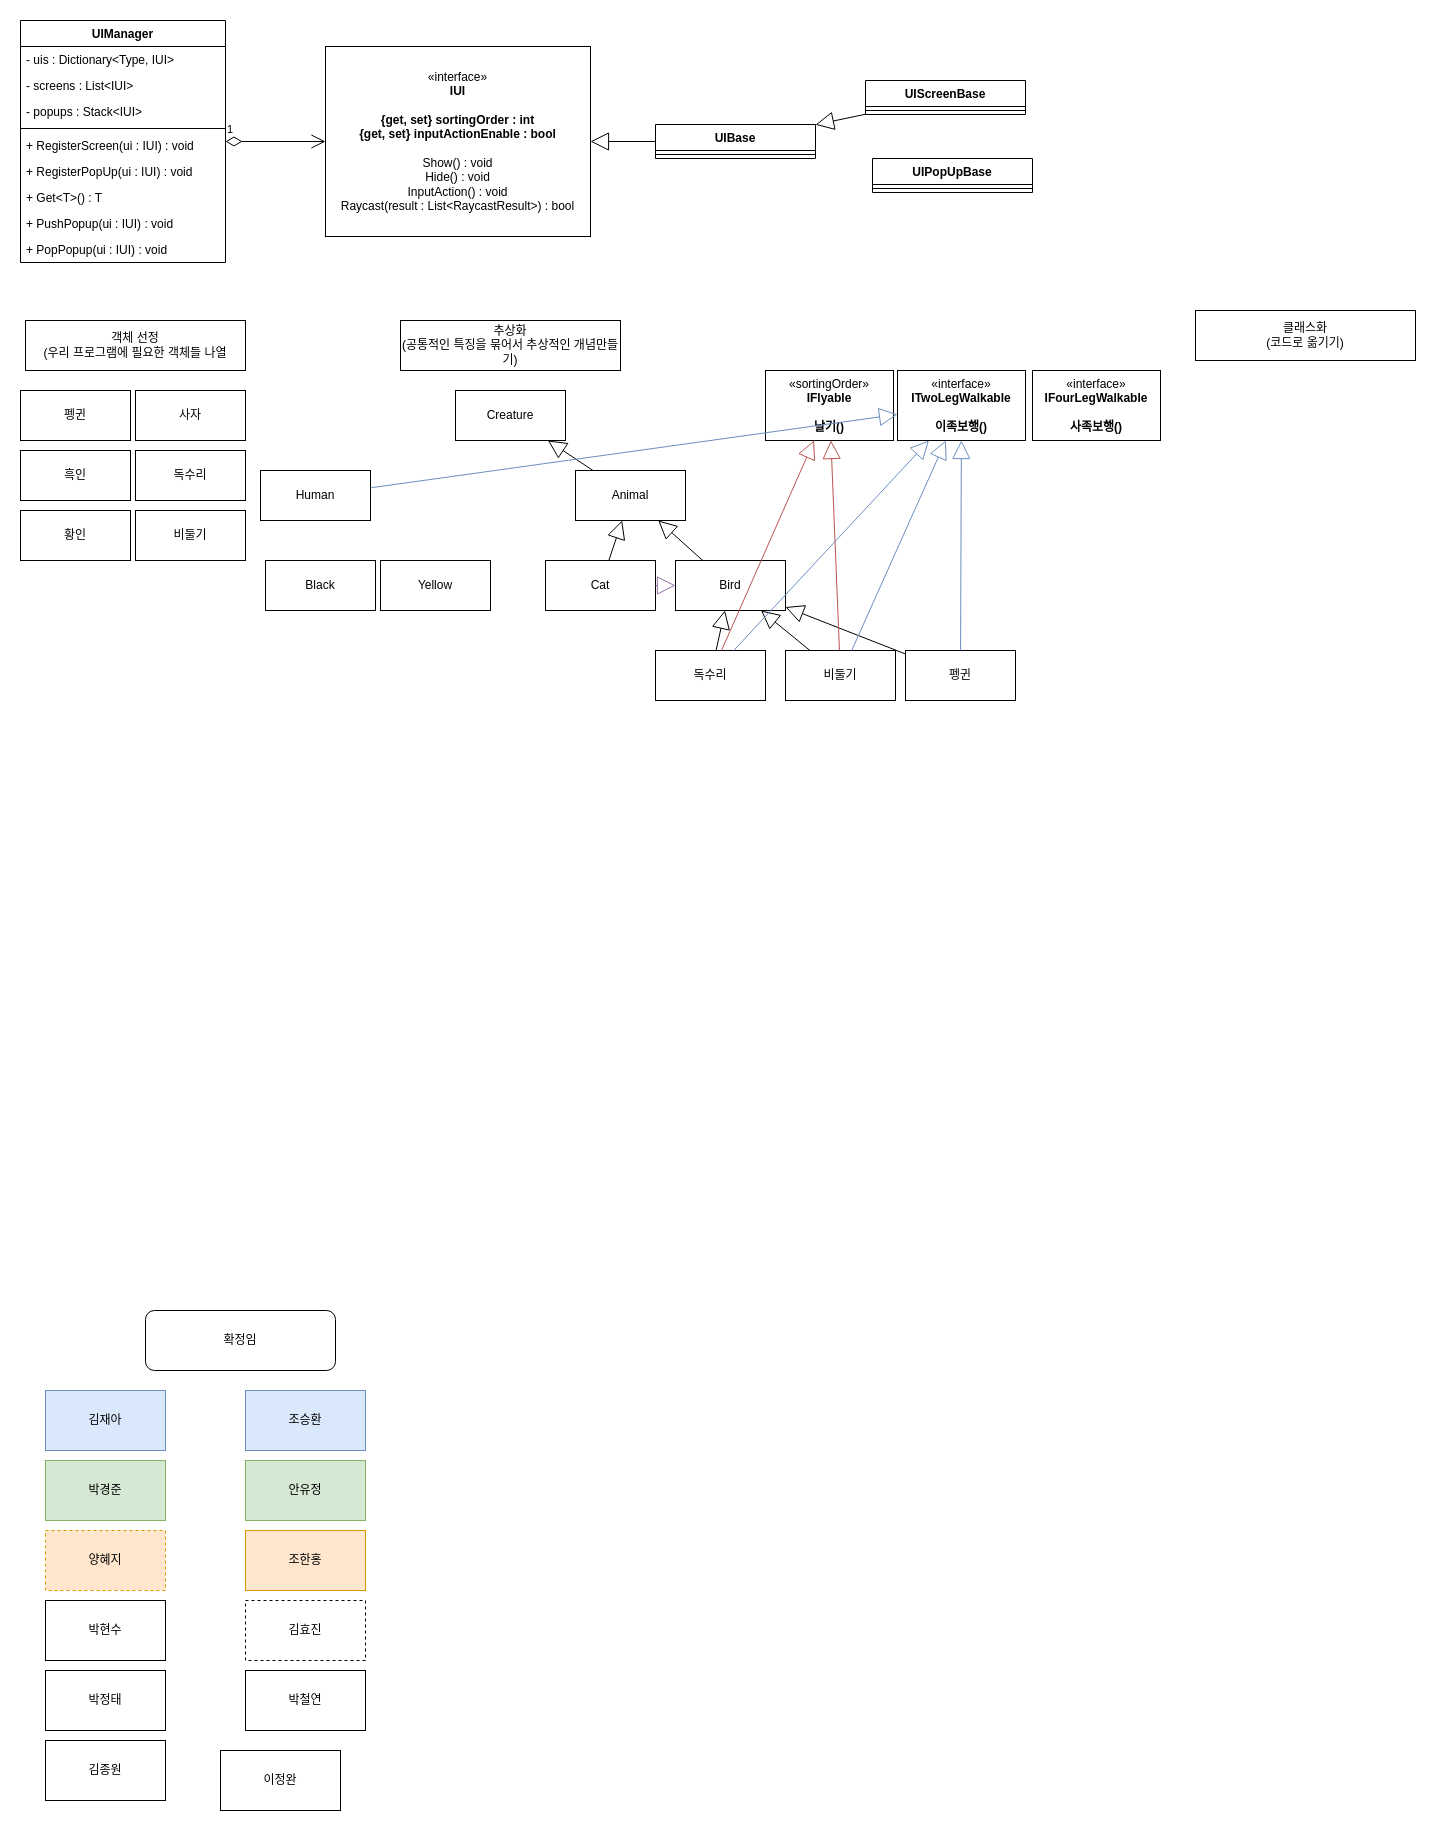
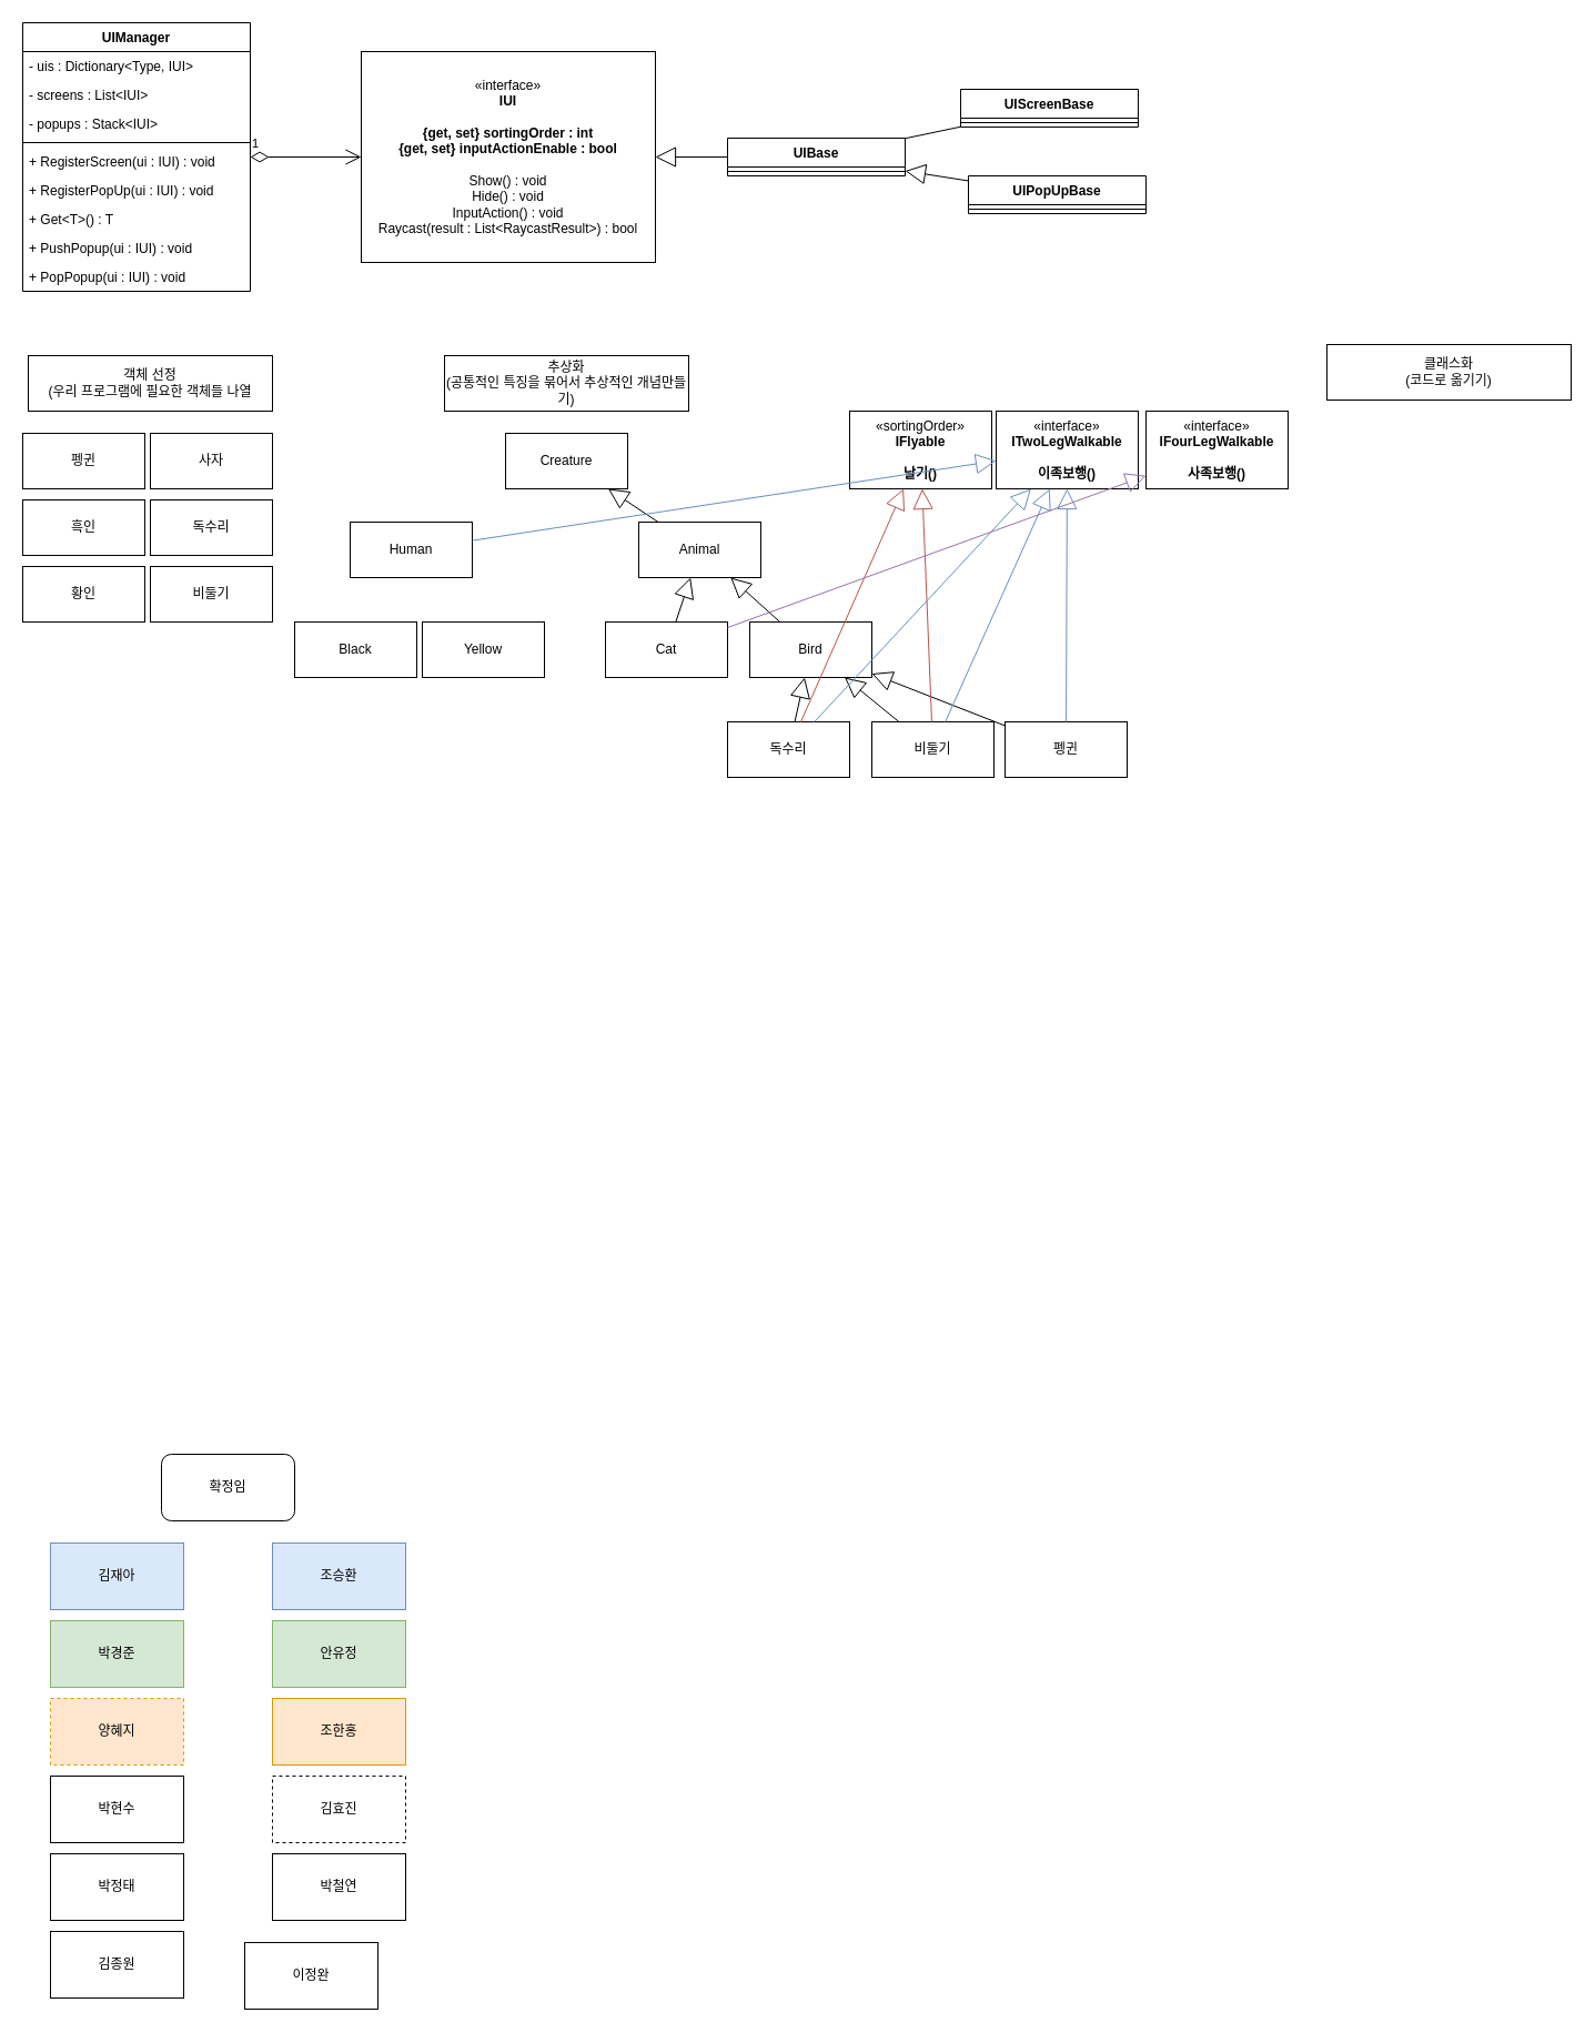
- <mxCell id="34" value="" style="endArrow=block;endSize=16;endFill=0;html=1;rounded=0;" edge="1" parent="1" source="16" target="31"><mxGeometry width="160" relative="1" as="geometry"><mxPoint x="665" y="151" as="sourcePoint" /><mxPoint x="600" y="151" as="targetPoint" /></mxGeometry></mxCell>
+ <mxCell id="34" value="" style="endArrow=none;endSize=16;endFill=0;html=1;rounded=0;" edge="1" parent="1" source="16" target="31"><mxGeometry width="160" relative="1" as="geometry"><mxPoint x="665" y="151" as="sourcePoint" /><mxPoint x="600" y="151" as="targetPoint" /></mxGeometry></mxCell>
+ <mxCell id="35" value="" style="endArrow=block;endSize=16;endFill=0;html=1;rounded=0;" edge="1" parent="1" source="18" target="31"><mxGeometry width="160" relative="1" as="geometry"><mxPoint x="875" y="124" as="sourcePoint" /><mxPoint x="825" y="134" as="targetPoint" /></mxGeometry></mxCell>
- <mxCell id="44" value="Human" style="html=1;whiteSpace=wrap;" vertex="1" parent="1"><mxGeometry x="260" y="470" width="110" height="50" as="geometry" /></mxCell>
+ <mxCell id="44" value="Human" style="html=1;whiteSpace=wrap;" vertex="1" parent="1"><mxGeometry x="315" y="470" width="110" height="50" as="geometry" /></mxCell>
- <mxCell id="69" value="" style="endArrow=block;endSize=16;endFill=0;html=1;rounded=0;fillColor=#e1d5e7;strokeColor=#9673a6;" edge="1" parent="1" source="48" target="49"><mxGeometry width="160" relative="1" as="geometry"><mxPoint x="435" y="497" as="sourcePoint" /><mxPoint x="907" y="425" as="targetPoint" /></mxGeometry></mxCell>
+ <mxCell id="69" value="" style="endArrow=block;endSize=16;endFill=0;html=1;rounded=0;fillColor=#e1d5e7;strokeColor=#9673a6;" edge="1" parent="1" source="48" target="64"><mxGeometry width="160" relative="1" as="geometry"><mxPoint x="435" y="497" as="sourcePoint" /><mxPoint x="907" y="425" as="targetPoint" /></mxGeometry></mxCell>
- <mxCell id="14" value="확정임" style="rounded=1;whiteSpace=wrap;html=1;" parent="1" vertex="1"><mxGeometry x="145" y="1310" width="190" height="60" as="geometry" /></mxCell>
+ <mxCell id="14" value="확정임" style="rounded=1;whiteSpace=wrap;html=1;" parent="1" vertex="1"><mxGeometry x="145" y="1310" width="120" height="60" as="geometry" /></mxCell>
